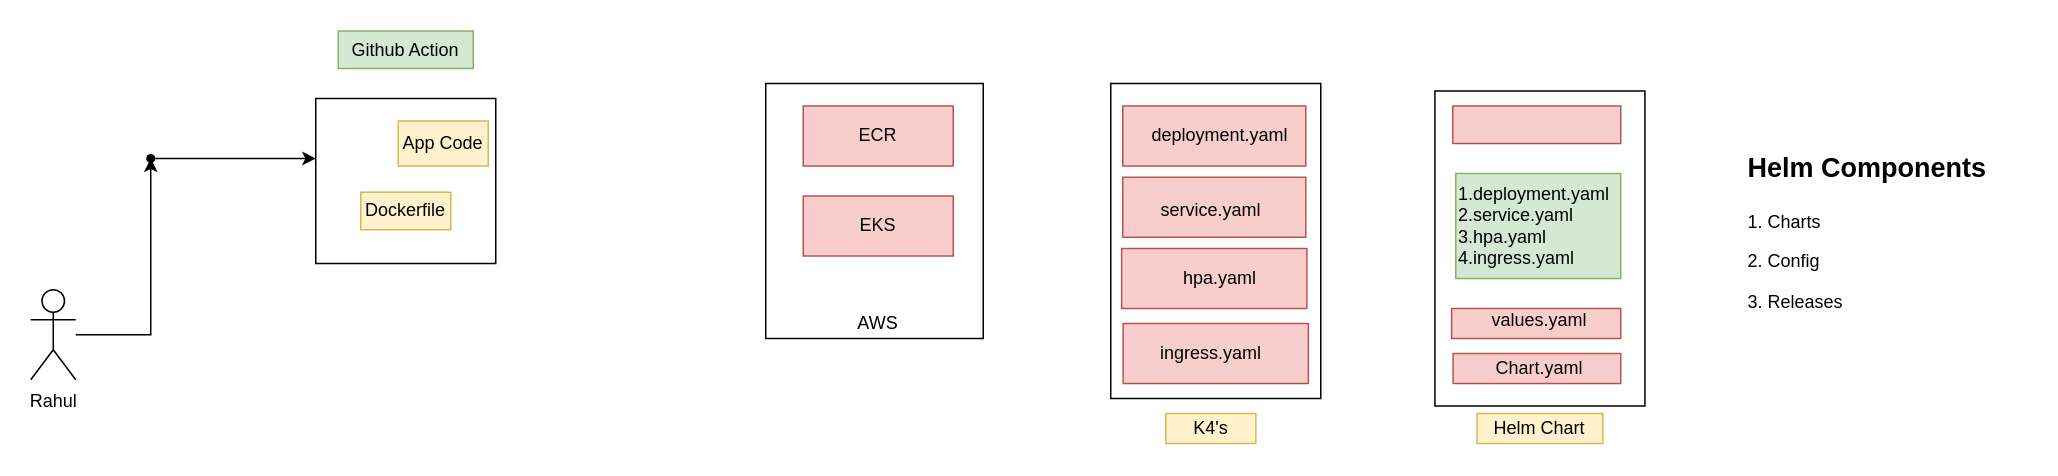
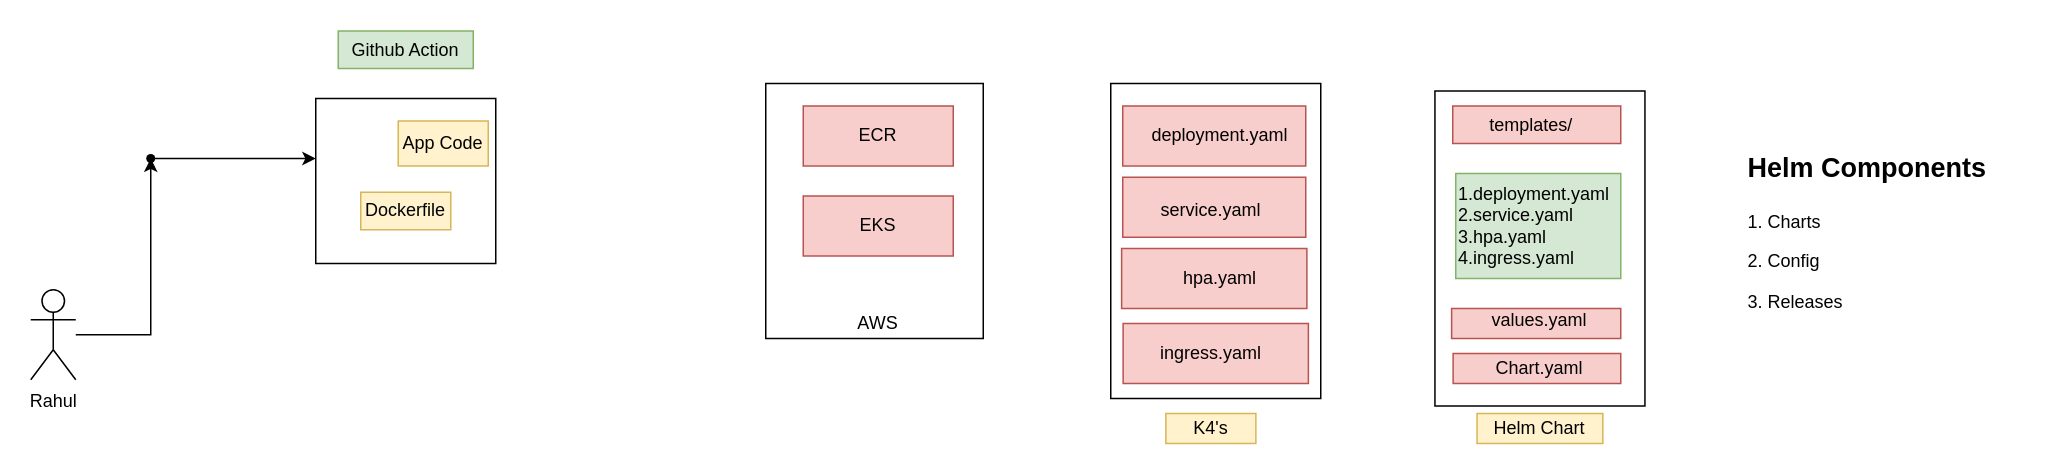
+ <mxCell id="24" value="templates/" style="text;html=1;align=center;verticalAlign=middle;whiteSpace=wrap;rounded=0;" vertex="1" parent="1"><mxGeometry x="981.25" y="72.5" width="78.75" height="20" as="geometry" /></mxCell>
